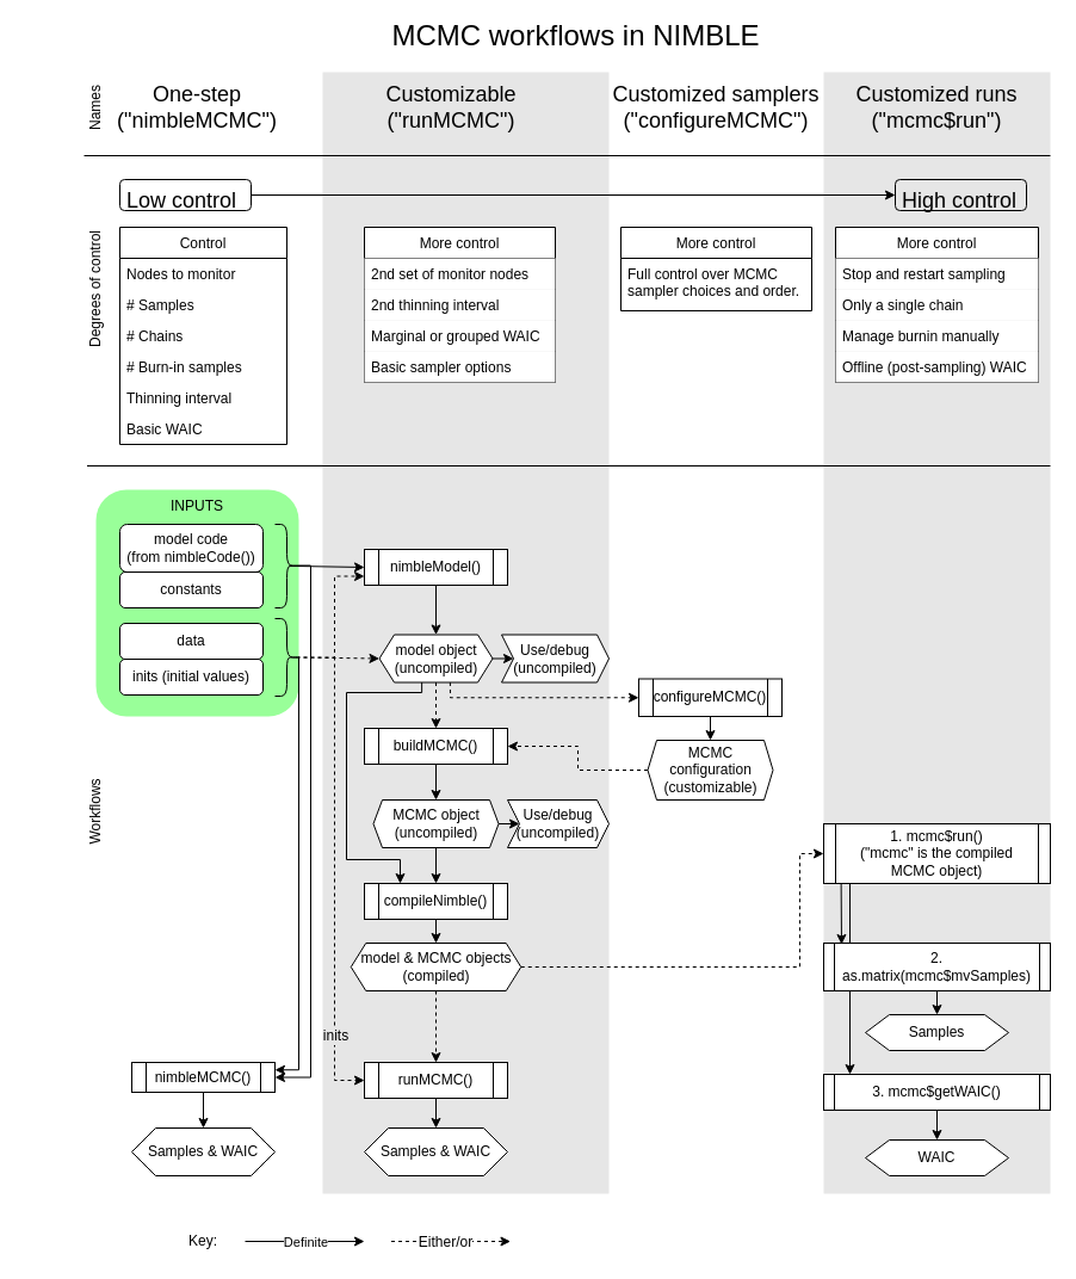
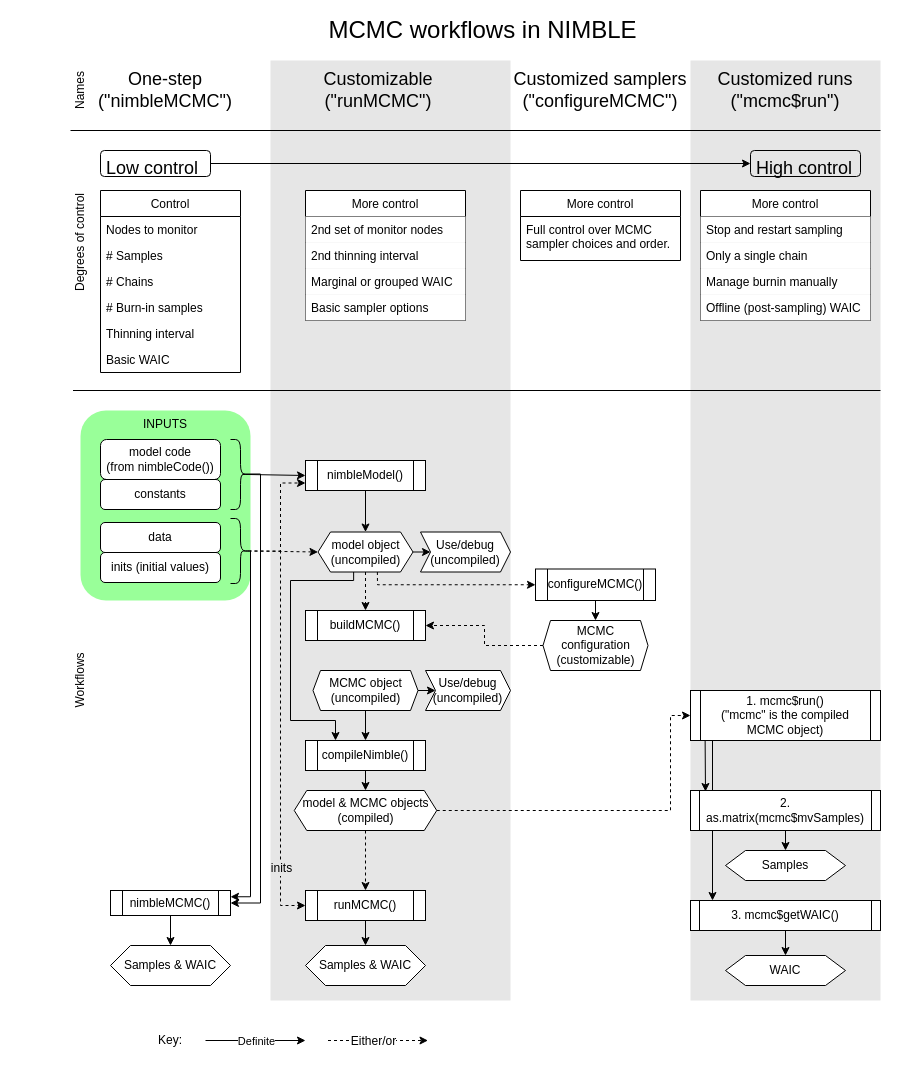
- <mxCell id="52" value="" style="endArrow=classic;html=1;fontSize=12;exitX=0.5;exitY=1;exitDx=0;exitDy=0;entryX=0.5;entryY=0;entryDx=0;entryDy=0;" parent="1" source="6" target="53" edge="1"><mxGeometry width="50" height="50" relative="1" as="geometry"><mxPoint x="375" y="500" as="sourcePoint" /><mxPoint x="365" y="680" as="targetPoint" /></mxGeometry></mxCell>
